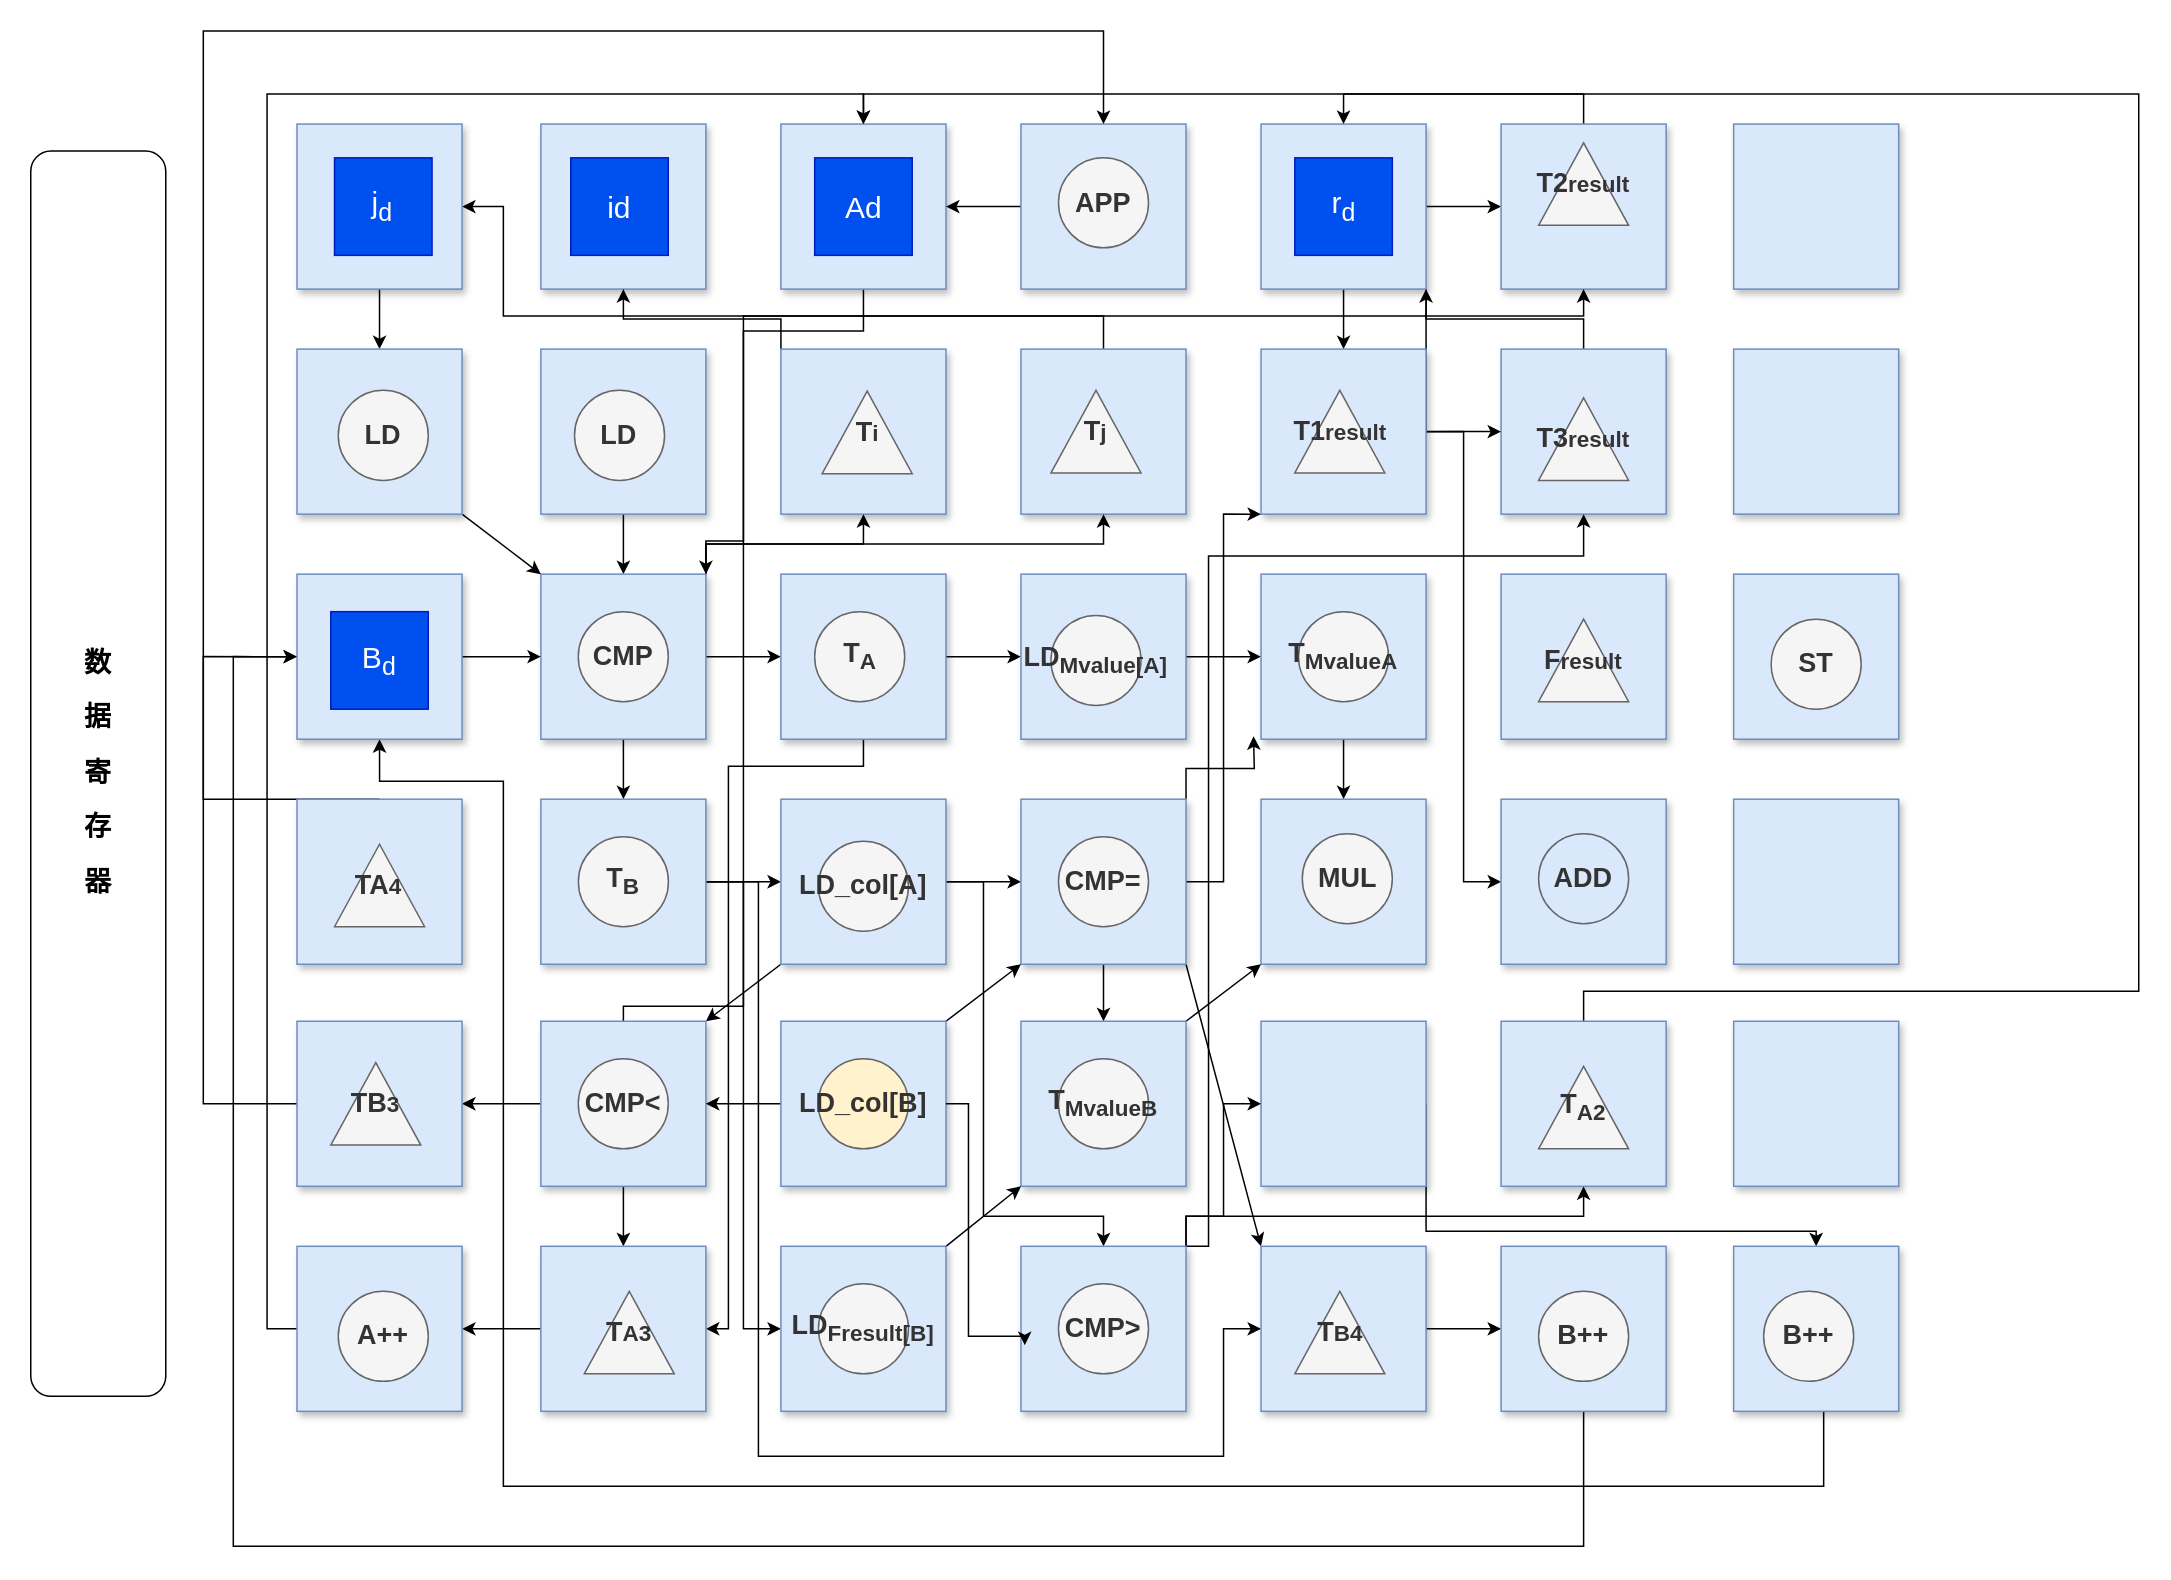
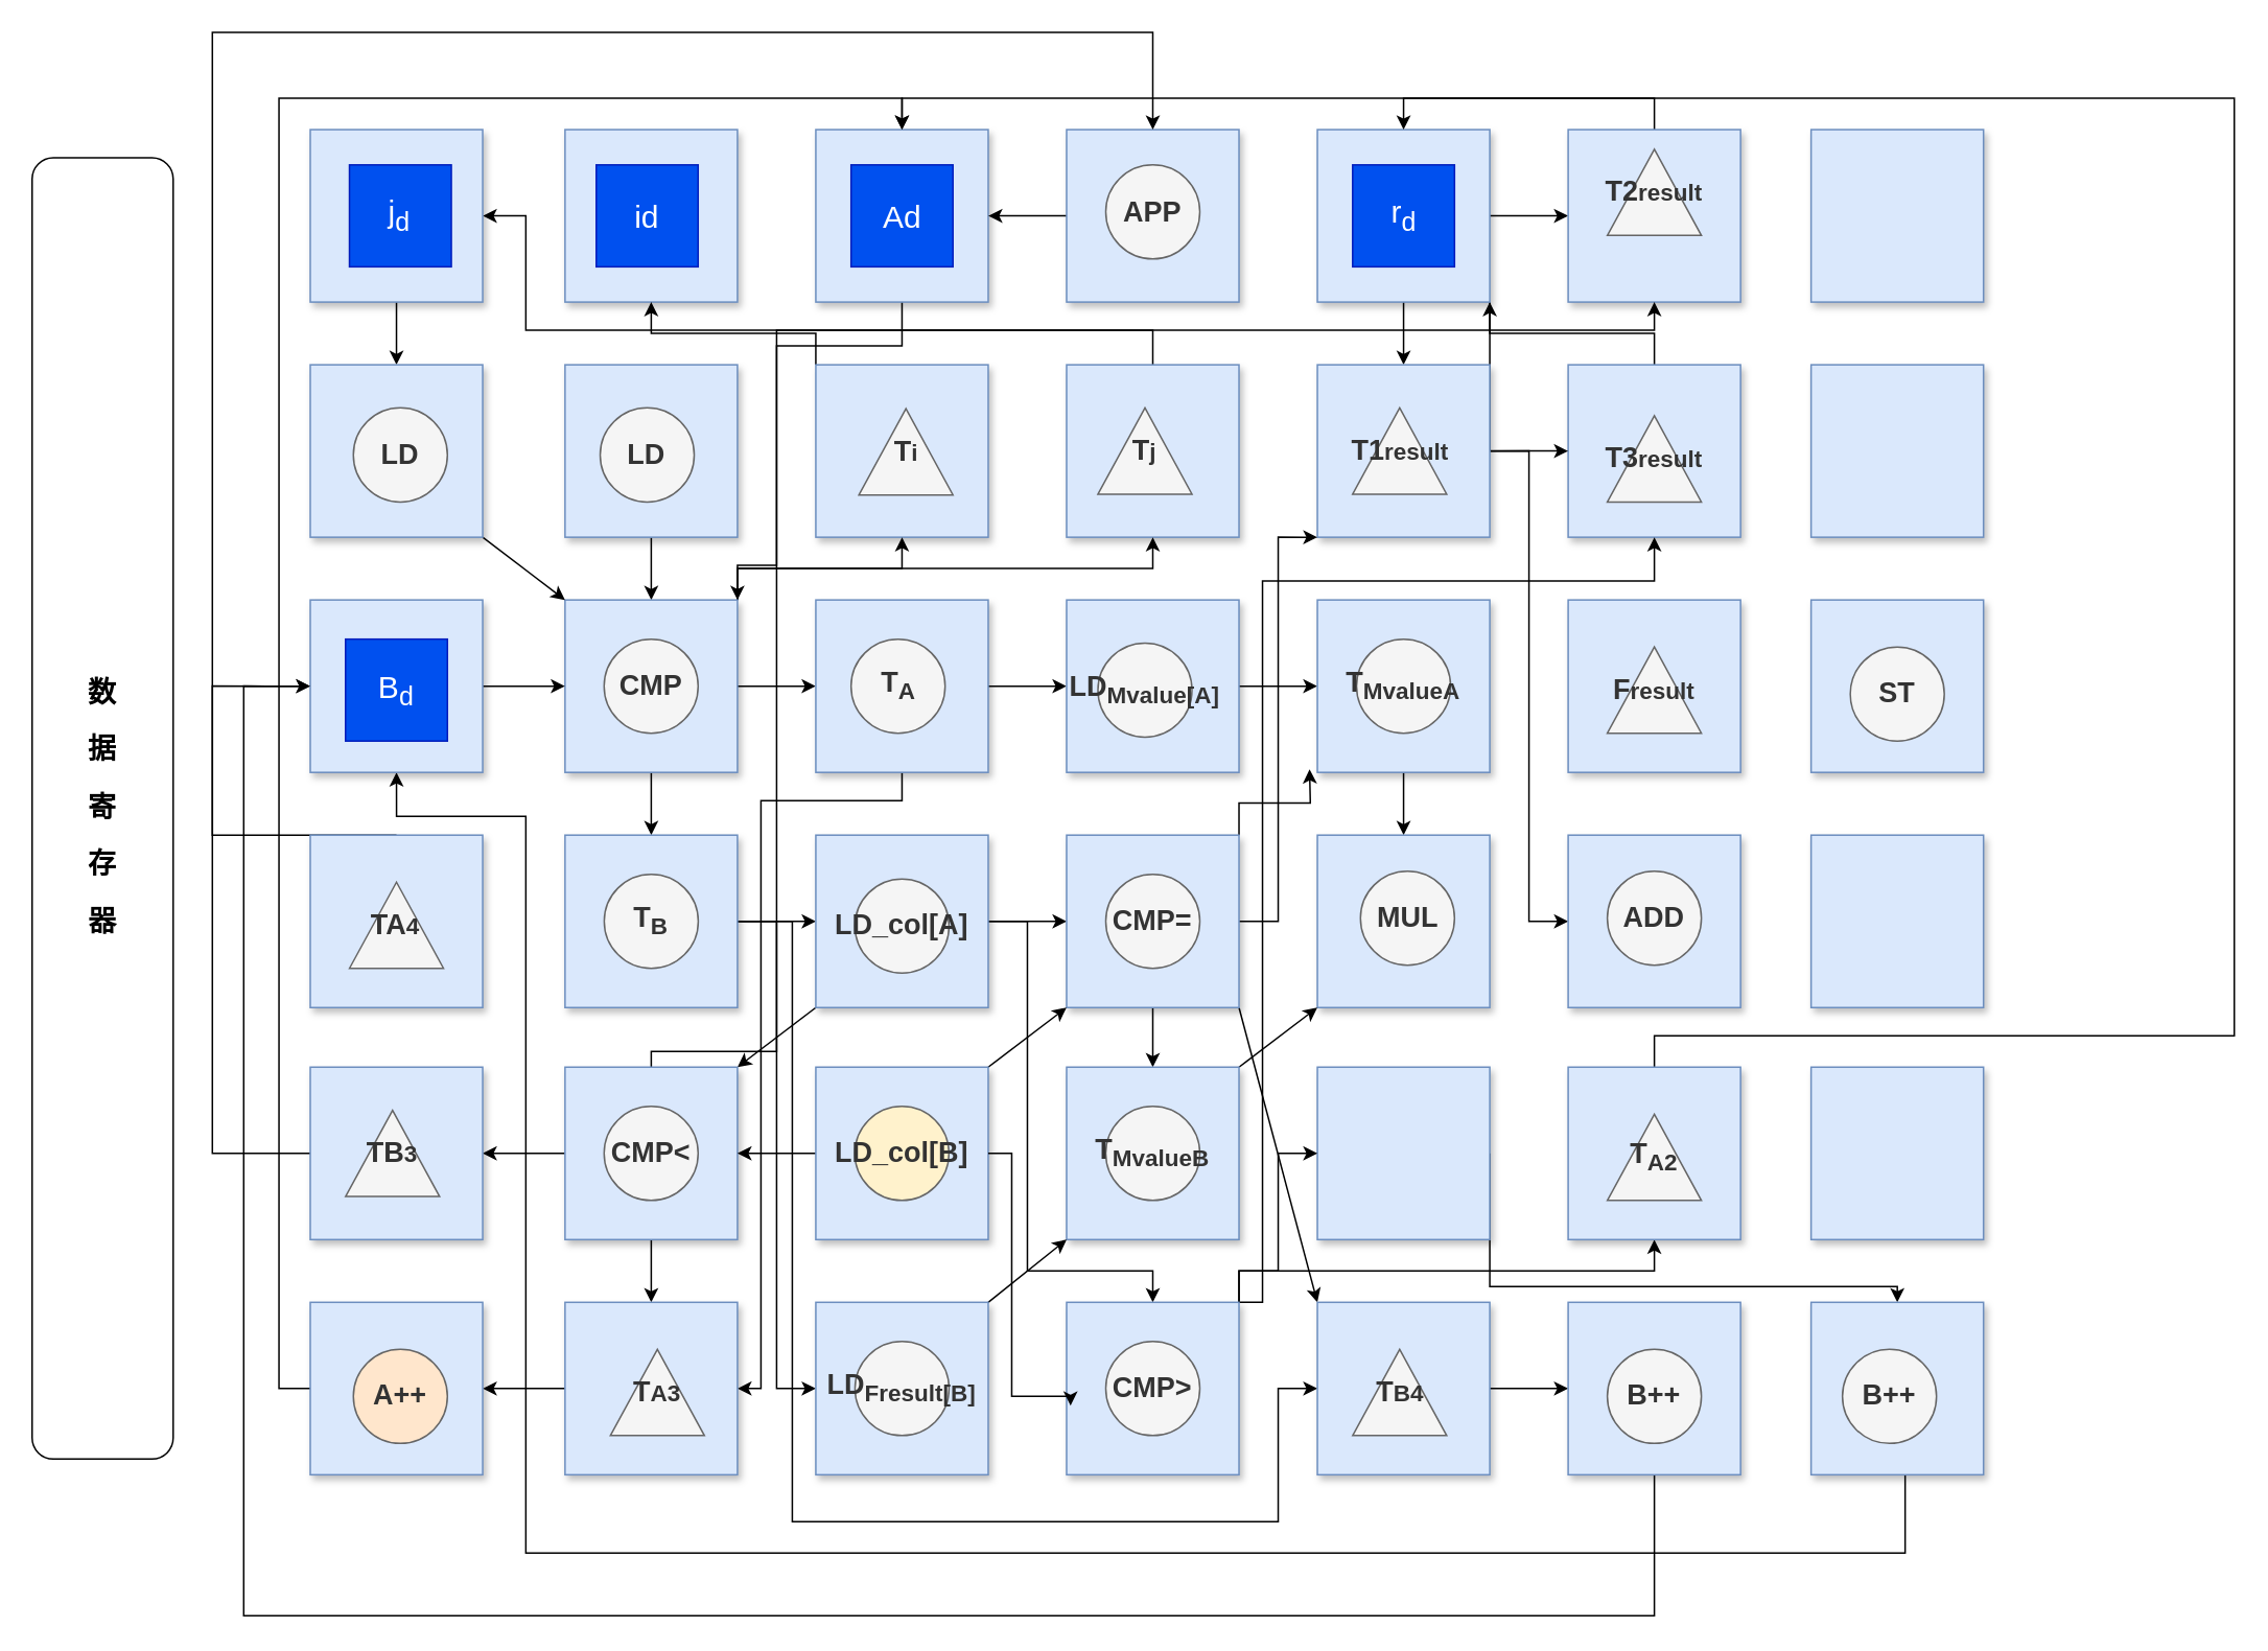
- <mxCell id="87" value="&lt;b&gt;&lt;font style=&quot;font-size: 18px;&quot;&gt;ADD&lt;/font&gt;&lt;/b&gt;" style="ellipse;whiteSpace=wrap;html=1;aspect=fixed;fillColor=#dae8fc;fontColor=#333333;strokeColor=#666666;" vertex="1" parent="1"><mxGeometry x="1025" y="555.14" width="60" height="60" as="geometry" /></mxCell>
+ <mxCell id="87" value="&lt;b&gt;&lt;font style=&quot;font-size: 18px;&quot;&gt;ADD&lt;/font&gt;&lt;/b&gt;" style="ellipse;whiteSpace=wrap;html=1;aspect=fixed;fillColor=#f5f5f5;fontColor=#333333;strokeColor=#666666;" vertex="1" parent="1"><mxGeometry x="1025" y="555.14" width="60" height="60" as="geometry" /></mxCell>
- <mxCell id="123" value="&lt;b&gt;&lt;font style=&quot;font-size: 18px;&quot;&gt;A++&lt;/font&gt;&lt;/b&gt;" style="ellipse;whiteSpace=wrap;html=1;aspect=fixed;fillColor=#f5f5f5;fontColor=#333333;strokeColor=#666666;" vertex="1" parent="1"><mxGeometry x="224.96" y="860.14" width="60" height="60" as="geometry" /></mxCell>
+ <mxCell id="123" value="&lt;b&gt;&lt;font style=&quot;font-size: 18px;&quot;&gt;A++&lt;/font&gt;&lt;/b&gt;" style="ellipse;whiteSpace=wrap;html=1;aspect=fixed;fillColor=#ffe6cc;fontColor=#333333;strokeColor=#666666;" vertex="1" parent="1"><mxGeometry x="224.96" y="860.14" width="60" height="60" as="geometry" /></mxCell>
